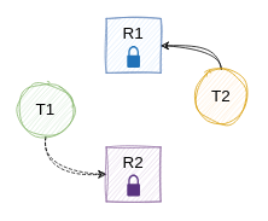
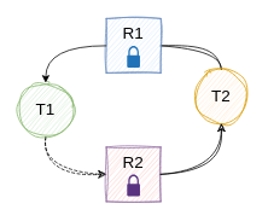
- <mxCell id="4" style="edgeStyle=orthogonalEdgeStyle;rounded=0;orthogonalLoop=1;jettySize=auto;html=1;exitX=0.5;exitY=0;exitDx=0;exitDy=0;entryX=1;entryY=0.5;entryDx=0;entryDy=0;curved=1;sketch=1;curveFitting=1;jiggle=2;" edge="1" parent="1" source="5" target="7"><mxGeometry relative="1" as="geometry" /></mxCell>
+ <mxCell id="4" style="edgeStyle=orthogonalEdgeStyle;rounded=0;orthogonalLoop=1;jettySize=auto;html=1;exitX=0.5;exitY=0;exitDx=0;exitDy=0;entryX=1;entryY=0.5;entryDx=0;entryDy=0;curved=1;sketch=1;curveFitting=1;jiggle=2;endArrow=none;" edge="1" parent="1" source="5" target="7"><mxGeometry relative="1" as="geometry" /></mxCell>
+ <mxCell id="12" style="edgeStyle=orthogonalEdgeStyle;rounded=0;orthogonalLoop=1;jettySize=auto;html=1;exitX=0;exitY=0.5;exitDx=0;exitDy=0;entryX=0.5;entryY=0;entryDx=0;entryDy=0;curved=1;" edge="1" parent="1" source="7" target="3"><mxGeometry relative="1" as="geometry" /></mxCell>
- <mxCell id="10" value="R2" style="whiteSpace=wrap;html=1;aspect=fixed;rounded=0;glass=0;shadow=0;fillColor=#e1d5e7;strokeColor=#9673a6;verticalAlign=top;fontSize=18;sketch=1;curveFitting=1;jiggle=2;" vertex="1" parent="9"><mxGeometry width="60" height="60" as="geometry" /></mxCell>
+ <mxCell id="10" value="R2" style="whiteSpace=wrap;html=1;aspect=fixed;rounded=0;glass=0;shadow=0;fillColor=#f8cecc;strokeColor=#9673a6;verticalAlign=top;fontSize=18;sketch=1;curveFitting=1;jiggle=2;" vertex="1" parent="9"><mxGeometry width="60" height="60" as="geometry" /></mxCell>
+ <mxCell id="13" style="edgeStyle=orthogonalEdgeStyle;rounded=0;orthogonalLoop=1;jettySize=auto;html=1;exitX=1;exitY=0.5;exitDx=0;exitDy=0;entryX=0.5;entryY=1;entryDx=0;entryDy=0;curved=1;sketch=1;curveFitting=1;jiggle=2;" edge="1" parent="1" source="10" target="5"><mxGeometry relative="1" as="geometry" /></mxCell>
